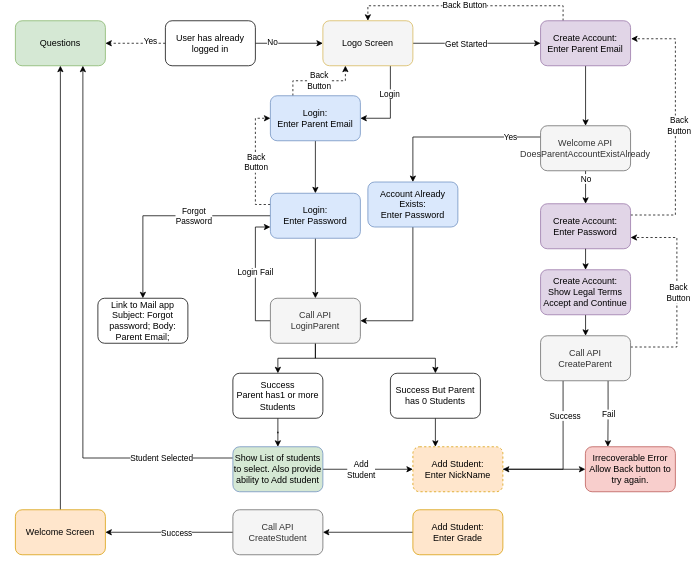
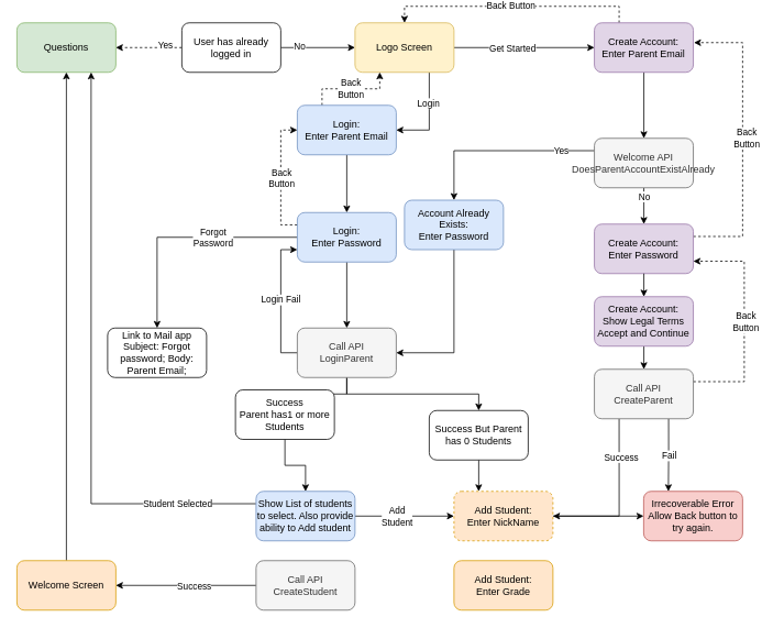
- <mxCell id="12" value="Logo Screen" style="rounded=1;whiteSpace=wrap;html=1;fillColor=#f5f5f5;strokeColor=#d6b656;" parent="1" vertex="1"><mxGeometry x="430" y="20" width="120" height="60" as="geometry" /></mxCell>
+ <mxCell id="12" value="Logo Screen" style="rounded=1;whiteSpace=wrap;html=1;fillColor=#fff2cc;strokeColor=#d6b656;" parent="1" vertex="1"><mxGeometry x="430" y="20" width="120" height="60" as="geometry" /></mxCell>
- <mxCell id="52" value="Success&lt;br&gt;Parent has1 or more Students" style="whiteSpace=wrap;html=1;rounded=1;" parent="1" vertex="1"><mxGeometry x="310" y="490" width="120" height="60" as="geometry" /></mxCell>
+ <mxCell id="52" value="Success&lt;br&gt;Parent has1 or more Students" style="whiteSpace=wrap;html=1;rounded=1;" parent="1" vertex="1"><mxGeometry x="285" y="465" width="120" height="60" as="geometry" /></mxCell>
- <mxCell id="57" value="Show List of students to select. Also provide ability to Add student" style="whiteSpace=wrap;html=1;rounded=1;fillColor=#d5e8d4;strokeColor=#6c8ebf;" parent="1" vertex="1"><mxGeometry x="310" y="588" width="120" height="60" as="geometry" /></mxCell>
+ <mxCell id="57" value="Show List of students to select. Also provide ability to Add student" style="whiteSpace=wrap;html=1;rounded=1;fillColor=#dae8fc;strokeColor=#6c8ebf;" parent="1" vertex="1"><mxGeometry x="310" y="588" width="120" height="60" as="geometry" /></mxCell>
- <mxCell id="60" value="" style="edgeStyle=orthogonalEdgeStyle;rounded=0;orthogonalLoop=1;jettySize=auto;html=1;" parent="1" source="61" target="64" edge="1"><mxGeometry relative="1" as="geometry" /></mxCell>
